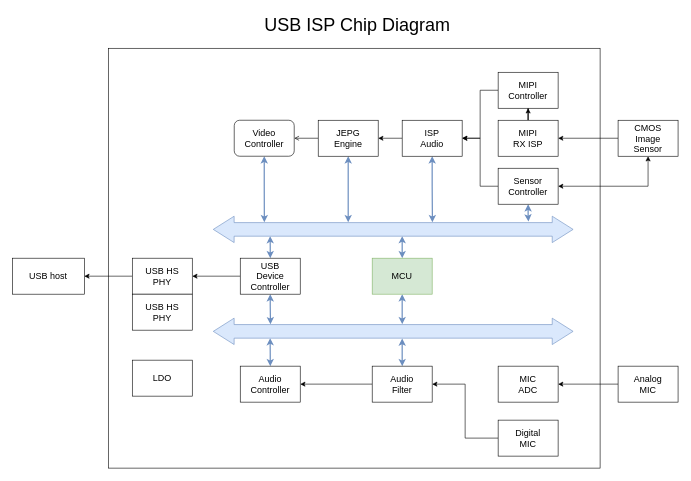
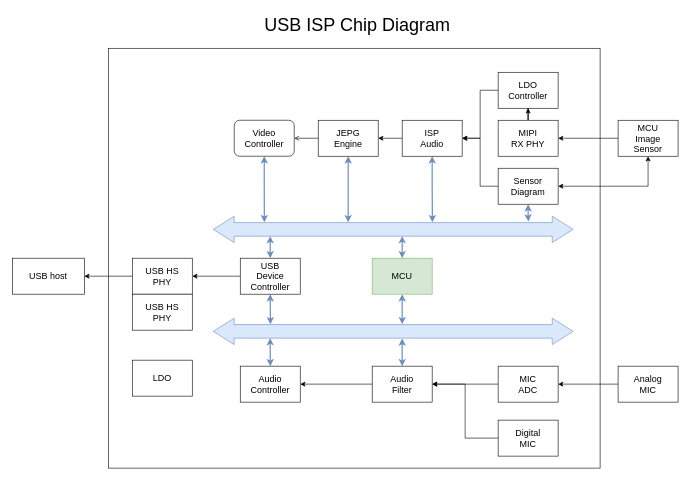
- <mxCell id="10" value="MIPI Controller" style="whiteSpace=wrap;html=1;fontSize=15;" vertex="1" parent="1"><mxGeometry x="830" y="120" width="100" height="60" as="geometry" /></mxCell>
+ <mxCell id="10" value="LDO Controller" style="whiteSpace=wrap;html=1;fontSize=15;" vertex="1" parent="1"><mxGeometry x="830" y="120" width="100" height="60" as="geometry" /></mxCell>
- <mxCell id="12" value="MIPI &lt;br&gt;RX ISP" style="whiteSpace=wrap;html=1;fontSize=15;" vertex="1" parent="1"><mxGeometry x="830" y="200" width="100" height="60" as="geometry" /></mxCell>
+ <mxCell id="12" value="MIPI &lt;br&gt;RX PHY" style="whiteSpace=wrap;html=1;fontSize=15;" vertex="1" parent="1"><mxGeometry x="830" y="200" width="100" height="60" as="geometry" /></mxCell>
- <mxCell id="23" value="CMOS &lt;br&gt;Image &lt;br&gt;Sensor" style="whiteSpace=wrap;html=1;fontSize=15;align=center;" vertex="1" parent="1"><mxGeometry x="1030" y="200" width="100" height="60" as="geometry" /></mxCell>
+ <mxCell id="23" value="MCU &lt;br&gt;Image &lt;br&gt;Sensor" style="whiteSpace=wrap;html=1;fontSize=15;align=center;" vertex="1" parent="1"><mxGeometry x="1030" y="200" width="100" height="60" as="geometry" /></mxCell>
- <mxCell id="16" value="Sensor &lt;br&gt;Controller" style="whiteSpace=wrap;html=1;fontSize=15;" vertex="1" parent="1"><mxGeometry x="830" y="280" width="100" height="60" as="geometry" /></mxCell>
+ <mxCell id="16" value="Sensor &lt;br&gt;Diagram" style="whiteSpace=wrap;html=1;fontSize=15;" vertex="1" parent="1"><mxGeometry x="830" y="280" width="100" height="60" as="geometry" /></mxCell>
+ <mxCell id="17" style="edgeStyle=orthogonalEdgeStyle;rounded=0;orthogonalLoop=1;jettySize=auto;html=1;entryX=1;entryY=0.5;entryDx=0;entryDy=0;fontSize=15;startArrow=none;startFill=0;" edge="1" parent="1" source="18" target="31"><mxGeometry relative="1" as="geometry" /></mxCell>
